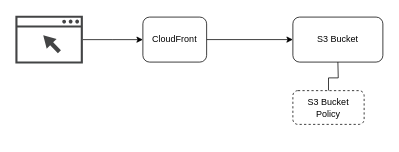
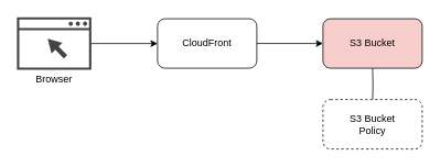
- <mxCell id="3" value="CloudFront" style="rounded=1;whiteSpace=wrap;html=1;" vertex="1" parent="1"><mxGeometry x="190" y="21.95" width="85" height="60" as="geometry" /></mxCell>
+ <mxCell id="3" value="CloudFront" style="rounded=1;whiteSpace=wrap;html=1;" vertex="1" parent="1"><mxGeometry x="190" y="21.95" width="120" height="60" as="geometry" /></mxCell>
- <mxCell id="8" value="S3 Bucket" style="rounded=1;whiteSpace=wrap;html=1;" vertex="1" parent="1"><mxGeometry x="390" y="21.95" width="120" height="60" as="geometry" /></mxCell>
+ <mxCell id="8" value="S3 Bucket" style="rounded=1;whiteSpace=wrap;html=1;fillColor=#f8cecc;" vertex="1" parent="1"><mxGeometry x="390" y="21.95" width="120" height="60" as="geometry" /></mxCell>
+ <mxCell id="6" value="Browser" style="text;html=1;strokeColor=none;fillColor=none;align=center;verticalAlign=middle;whiteSpace=wrap;rounded=0;" vertex="1" parent="4"><mxGeometry y="67.75" width="90" height="16.12" as="geometry" /></mxCell>
- <mxCell id="10" value="S3 Bucket&lt;br&gt;Policy&lt;br&gt;" style="rounded=1;whiteSpace=wrap;html=1;dashed=1;" vertex="1" parent="1"><mxGeometry x="390" y="120" width="95" height="45" as="geometry" /></mxCell>
+ <mxCell id="10" value="S3 Bucket&lt;br&gt;Policy&lt;br&gt;" style="rounded=1;whiteSpace=wrap;html=1;dashed=1;" vertex="1" parent="1"><mxGeometry x="390" y="120" width="120" height="60" as="geometry" /></mxCell>
